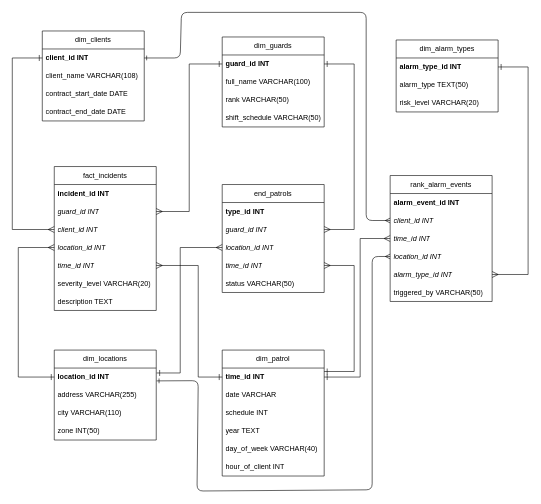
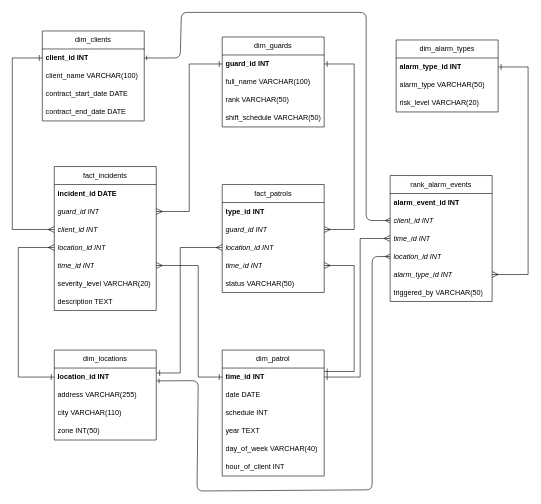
- <mxCell id="16" value="client_name   &lt;span class=&quot;hljs-type&quot;&gt;VARCHAR&lt;/span&gt;(&lt;span class=&quot;hljs-number&quot;&gt;108&lt;/span&gt;)" style="text;strokeColor=none;fillColor=none;align=left;verticalAlign=middle;spacingLeft=4;spacingRight=4;overflow=hidden;points=[[0,0.5],[1,0.5]];portConstraint=eastwest;rotatable=0;whiteSpace=wrap;html=1;" vertex="1" parent="14"><mxGeometry y="60" width="170" height="30" as="geometry" /></mxCell>
+ <mxCell id="16" value="client_name   &lt;span class=&quot;hljs-type&quot;&gt;VARCHAR&lt;/span&gt;(&lt;span class=&quot;hljs-number&quot;&gt;100&lt;/span&gt;)" style="text;strokeColor=none;fillColor=none;align=left;verticalAlign=middle;spacingLeft=4;spacingRight=4;overflow=hidden;points=[[0,0.5],[1,0.5]];portConstraint=eastwest;rotatable=0;whiteSpace=wrap;html=1;" vertex="1" parent="14"><mxGeometry y="60" width="170" height="30" as="geometry" /></mxCell>
- <mxCell id="26" value="alarm_type     &lt;span class=&quot;hljs-type&quot;&gt;TEXT&lt;/span&gt;(&lt;span class=&quot;hljs-number&quot;&gt;50&lt;/span&gt;)" style="text;strokeColor=none;fillColor=none;align=left;verticalAlign=middle;spacingLeft=4;spacingRight=4;overflow=hidden;points=[[0,0.5],[1,0.5]];portConstraint=eastwest;rotatable=0;whiteSpace=wrap;html=1;" vertex="1" parent="24"><mxGeometry y="60" width="170" height="30" as="geometry" /></mxCell>
+ <mxCell id="26" value="alarm_type     &lt;span class=&quot;hljs-type&quot;&gt;VARCHAR&lt;/span&gt;(&lt;span class=&quot;hljs-number&quot;&gt;50&lt;/span&gt;)" style="text;strokeColor=none;fillColor=none;align=left;verticalAlign=middle;spacingLeft=4;spacingRight=4;overflow=hidden;points=[[0,0.5],[1,0.5]];portConstraint=eastwest;rotatable=0;whiteSpace=wrap;html=1;" vertex="1" parent="24"><mxGeometry y="60" width="170" height="30" as="geometry" /></mxCell>
- <mxCell id="29" value="incident_id&amp;nbsp;&lt;span class=&quot;hljs-type&quot;&gt;INT&lt;/span&gt;" style="text;strokeColor=none;fillColor=none;align=left;verticalAlign=middle;spacingLeft=4;spacingRight=4;overflow=hidden;points=[[0,0.5],[1,0.5]];portConstraint=eastwest;rotatable=0;whiteSpace=wrap;html=1;fontStyle=1" vertex="1" parent="28"><mxGeometry y="30" width="170" height="30" as="geometry" /></mxCell>
+ <mxCell id="29" value="incident_id&amp;nbsp;&lt;span class=&quot;hljs-type&quot;&gt;DATE&lt;/span&gt;" style="text;strokeColor=none;fillColor=none;align=left;verticalAlign=middle;spacingLeft=4;spacingRight=4;overflow=hidden;points=[[0,0.5],[1,0.5]];portConstraint=eastwest;rotatable=0;whiteSpace=wrap;html=1;fontStyle=1" vertex="1" parent="28"><mxGeometry y="30" width="170" height="30" as="geometry" /></mxCell>
- <mxCell id="43" value="end_patrols" style="swimlane;fontStyle=0;childLayout=stackLayout;horizontal=1;startSize=30;horizontalStack=0;resizeParent=1;resizeParentMax=0;resizeLast=0;collapsible=1;marginBottom=0;whiteSpace=wrap;html=1;" vertex="1" parent="1"><mxGeometry x="370" y="307" width="170" height="180" as="geometry" /></mxCell>
+ <mxCell id="43" value="fact_patrols" style="swimlane;fontStyle=0;childLayout=stackLayout;horizontal=1;startSize=30;horizontalStack=0;resizeParent=1;resizeParentMax=0;resizeLast=0;collapsible=1;marginBottom=0;whiteSpace=wrap;html=1;" vertex="1" parent="1"><mxGeometry x="370" y="307" width="170" height="180" as="geometry" /></mxCell>
- <mxCell id="4" value="&lt;span class=&quot;hljs-type&quot;&gt;date&lt;/span&gt;           &lt;span class=&quot;hljs-type&quot;&gt;VARCHAR&lt;/span&gt;" style="text;strokeColor=none;fillColor=none;align=left;verticalAlign=middle;spacingLeft=4;spacingRight=4;overflow=hidden;points=[[0,0.5],[1,0.5]];portConstraint=eastwest;rotatable=0;whiteSpace=wrap;html=1;" vertex="1" parent="2"><mxGeometry y="60" width="170" height="30" as="geometry" /></mxCell>
+ <mxCell id="4" value="&lt;span class=&quot;hljs-type&quot;&gt;date&lt;/span&gt;           &lt;span class=&quot;hljs-type&quot;&gt;DATE&lt;/span&gt;" style="text;strokeColor=none;fillColor=none;align=left;verticalAlign=middle;spacingLeft=4;spacingRight=4;overflow=hidden;points=[[0,0.5],[1,0.5]];portConstraint=eastwest;rotatable=0;whiteSpace=wrap;html=1;" vertex="1" parent="2"><mxGeometry y="60" width="170" height="30" as="geometry" /></mxCell>
